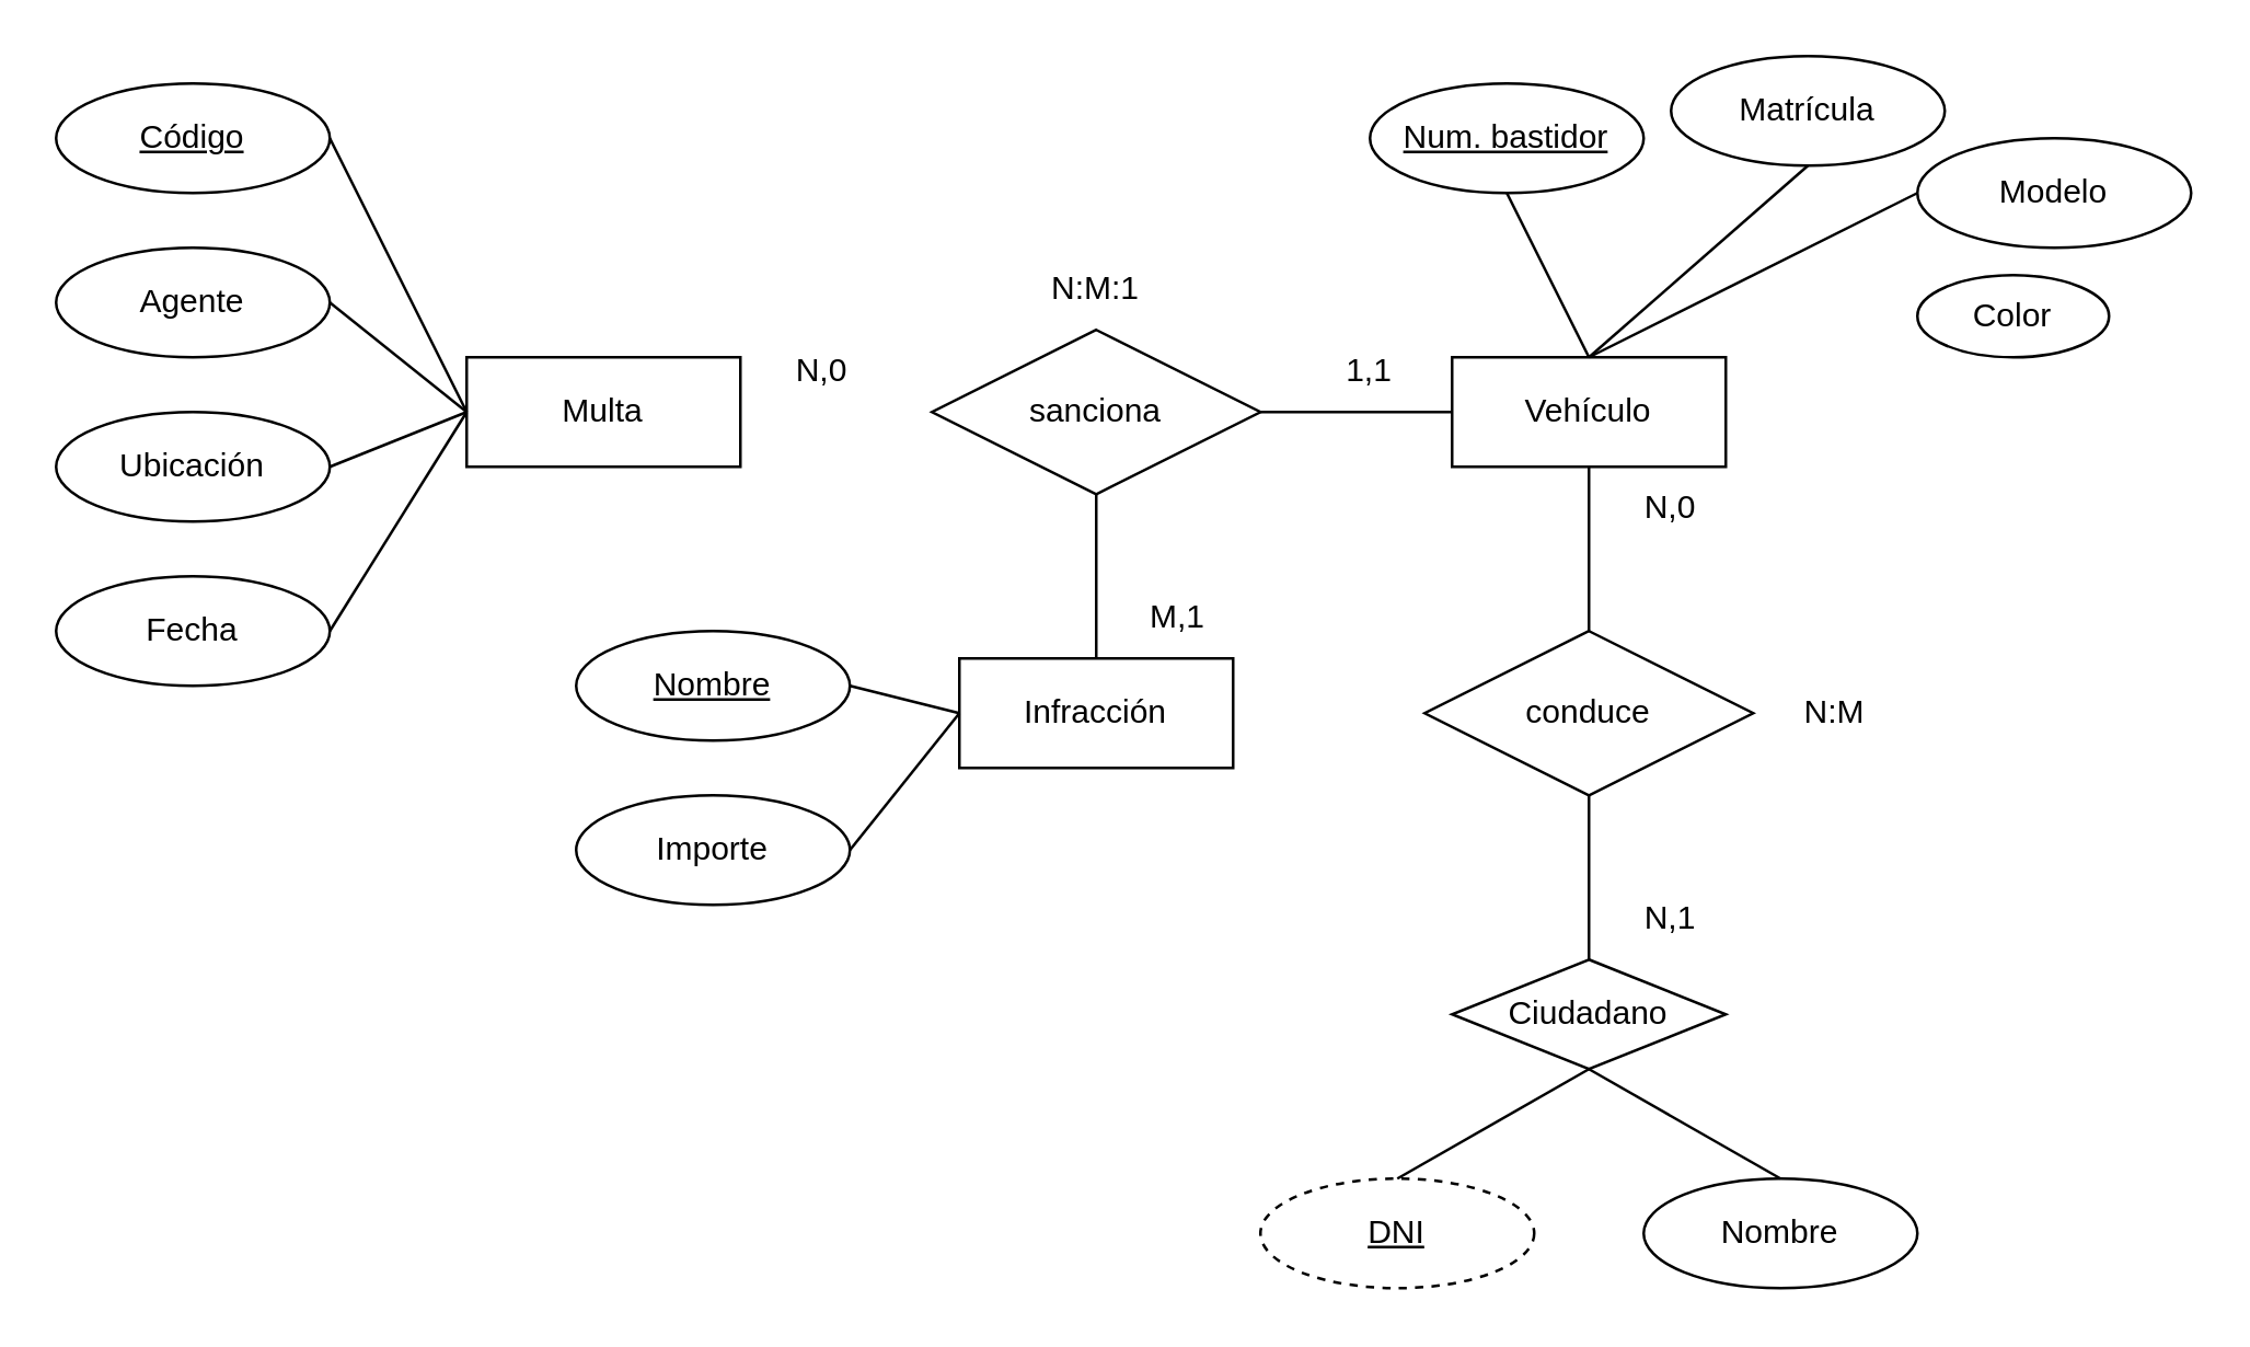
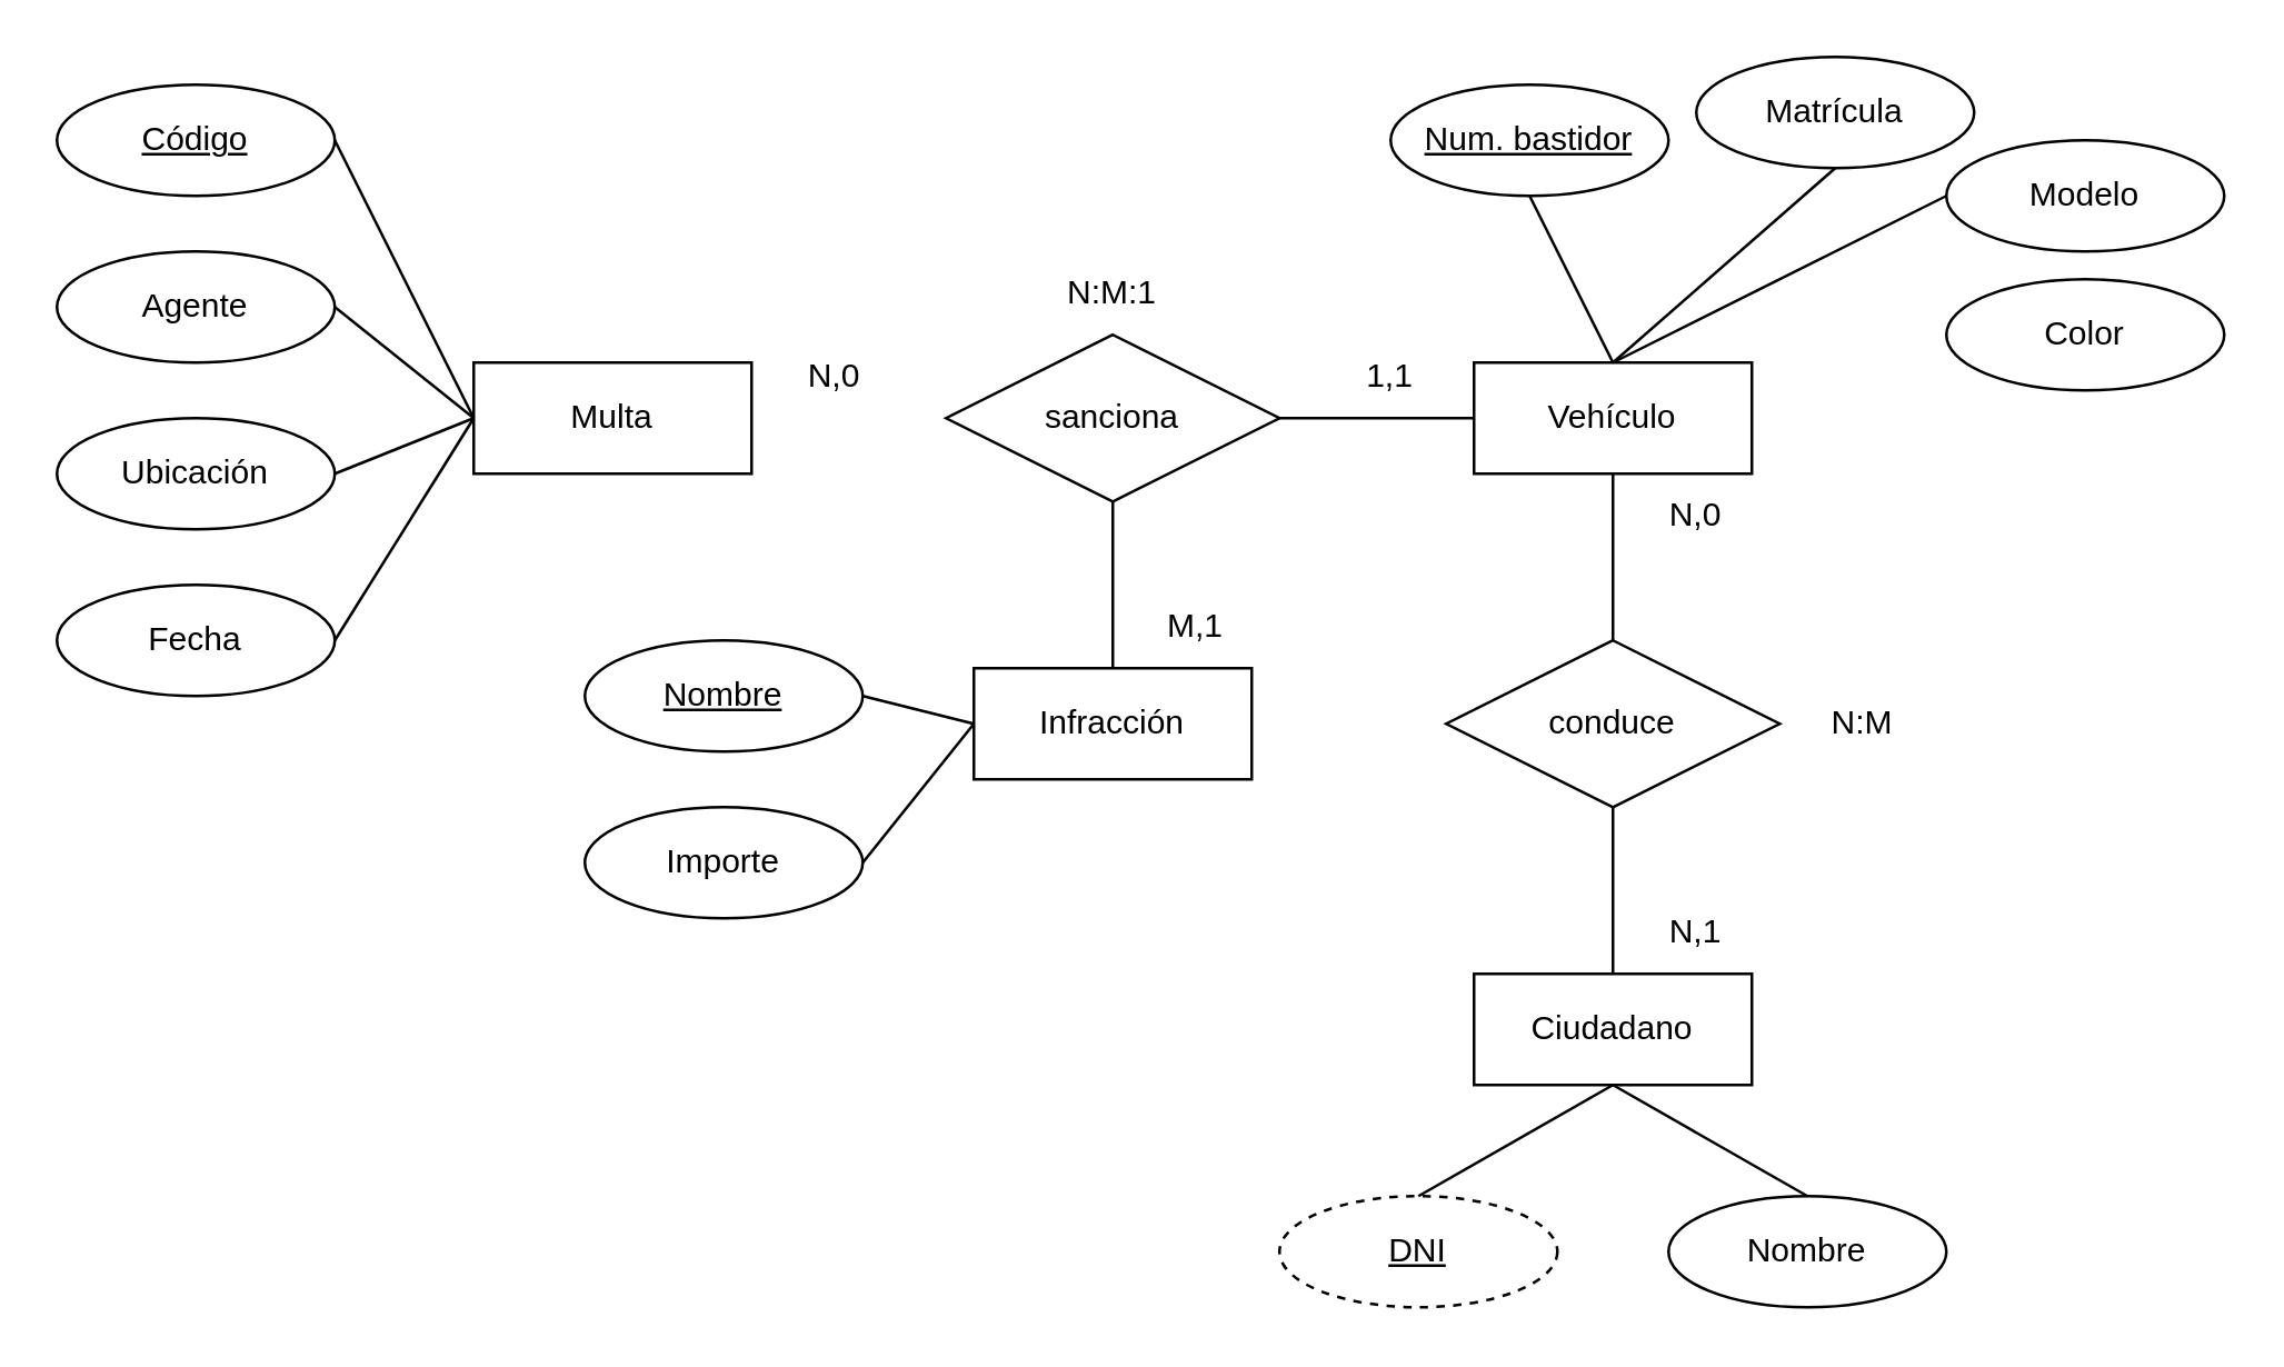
- <mxCell id="27" value="Color" style="ellipse;whiteSpace=wrap;html=1;align=center;" vertex="1" parent="1"><mxGeometry x="700" y="100" width="70" height="30" as="geometry" /></mxCell>
+ <mxCell id="27" value="Color" style="ellipse;whiteSpace=wrap;html=1;align=center;" vertex="1" parent="1"><mxGeometry x="700" y="100" width="100" height="40" as="geometry" /></mxCell>
- <mxCell id="9" value="Ciudadano" style="rhombus;whiteSpace=wrap;html=1;align=center;" vertex="1" parent="1"><mxGeometry x="530" y="350" width="100" height="40" as="geometry" /></mxCell>
+ <mxCell id="9" value="Ciudadano" style="whiteSpace=wrap;html=1;align=center;" vertex="1" parent="1"><mxGeometry x="530" y="350" width="100" height="40" as="geometry" /></mxCell>
